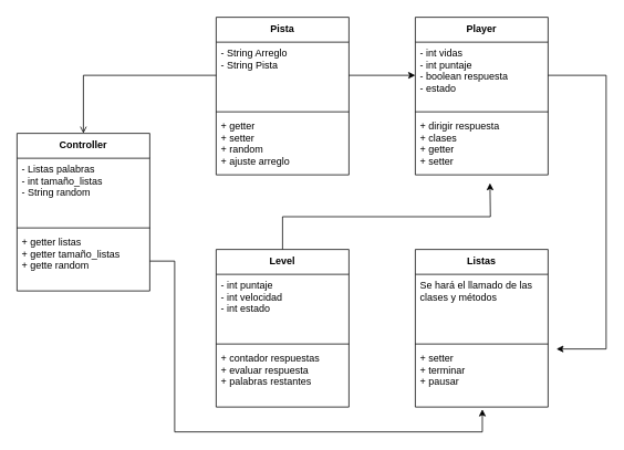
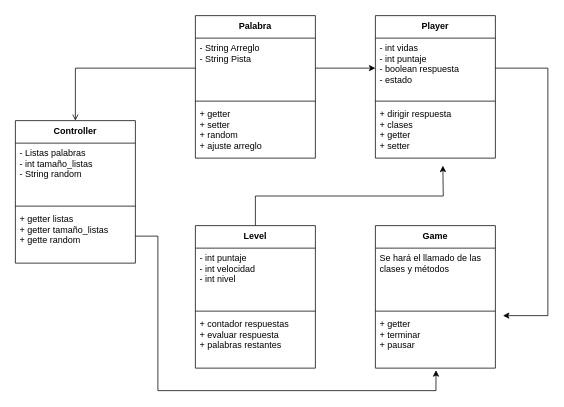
- <mxCell id="2" value="Pista" style="swimlane;fontStyle=1;align=center;verticalAlign=top;childLayout=stackLayout;horizontal=1;startSize=30;horizontalStack=0;resizeParent=1;resizeParentMax=0;resizeLast=0;collapsible=1;marginBottom=0;" parent="1" vertex="1"><mxGeometry x="260" y="20" width="160" height="190" as="geometry" /></mxCell>
+ <mxCell id="2" value="Palabra" style="swimlane;fontStyle=1;align=center;verticalAlign=top;childLayout=stackLayout;horizontal=1;startSize=30;horizontalStack=0;resizeParent=1;resizeParentMax=0;resizeLast=0;collapsible=1;marginBottom=0;" parent="1" vertex="1"><mxGeometry x="260" y="20" width="160" height="190" as="geometry" /></mxCell>
- <mxCell id="15" value="Listas" style="swimlane;fontStyle=1;align=center;verticalAlign=top;childLayout=stackLayout;horizontal=1;startSize=30;horizontalStack=0;resizeParent=1;resizeParentMax=0;resizeLast=0;collapsible=1;marginBottom=0;" parent="1" vertex="1"><mxGeometry x="500" y="300" width="160" height="190" as="geometry" /></mxCell>
+ <mxCell id="15" value="Game" style="swimlane;fontStyle=1;align=center;verticalAlign=top;childLayout=stackLayout;horizontal=1;startSize=30;horizontalStack=0;resizeParent=1;resizeParentMax=0;resizeLast=0;collapsible=1;marginBottom=0;" parent="1" vertex="1"><mxGeometry x="500" y="300" width="160" height="190" as="geometry" /></mxCell>
- <mxCell id="12" value="- int puntaje&#10;- int velocidad&#10;- int estado" style="text;strokeColor=none;fillColor=none;align=left;verticalAlign=top;spacingLeft=4;spacingRight=4;overflow=hidden;rotatable=0;points=[[0,0.5],[1,0.5]];portConstraint=eastwest;" parent="11" vertex="1"><mxGeometry y="30" width="160" height="80" as="geometry" /></mxCell>
+ <mxCell id="12" value="- int puntaje&#10;- int velocidad&#10;- int nivel" style="text;strokeColor=none;fillColor=none;align=left;verticalAlign=top;spacingLeft=4;spacingRight=4;overflow=hidden;rotatable=0;points=[[0,0.5],[1,0.5]];portConstraint=eastwest;" parent="11" vertex="1"><mxGeometry y="30" width="160" height="80" as="geometry" /></mxCell>
- <mxCell id="18" value="+ setter&#10;+ terminar&#10;+ pausar" style="text;strokeColor=none;fillColor=none;align=left;verticalAlign=top;spacingLeft=4;spacingRight=4;overflow=hidden;rotatable=0;points=[[0,0.5],[1,0.5]];portConstraint=eastwest;" parent="15" vertex="1"><mxGeometry y="118" width="160" height="72" as="geometry" /></mxCell>
+ <mxCell id="18" value="+ getter&#10;+ terminar&#10;+ pausar" style="text;strokeColor=none;fillColor=none;align=left;verticalAlign=top;spacingLeft=4;spacingRight=4;overflow=hidden;rotatable=0;points=[[0,0.5],[1,0.5]];portConstraint=eastwest;" parent="15" vertex="1"><mxGeometry y="118" width="160" height="72" as="geometry" /></mxCell>
